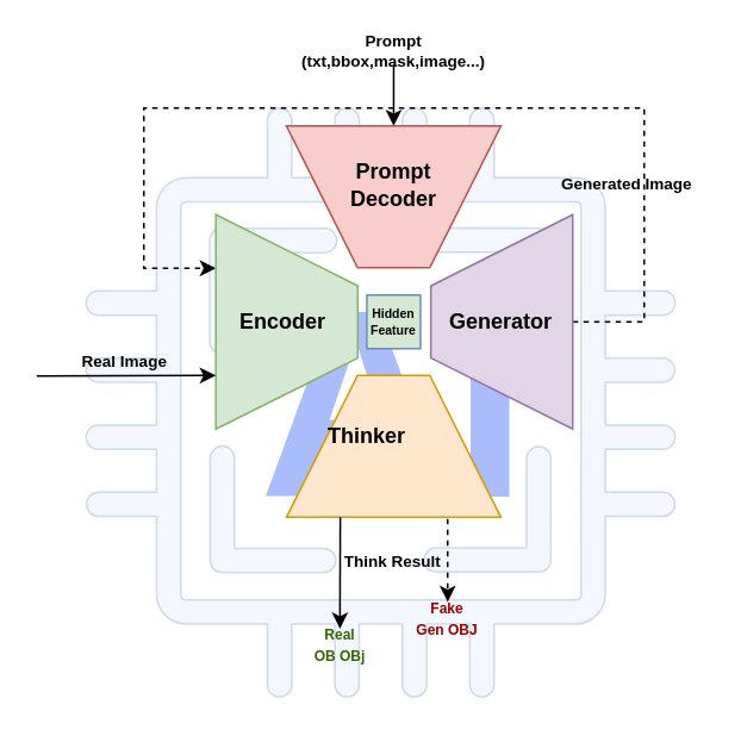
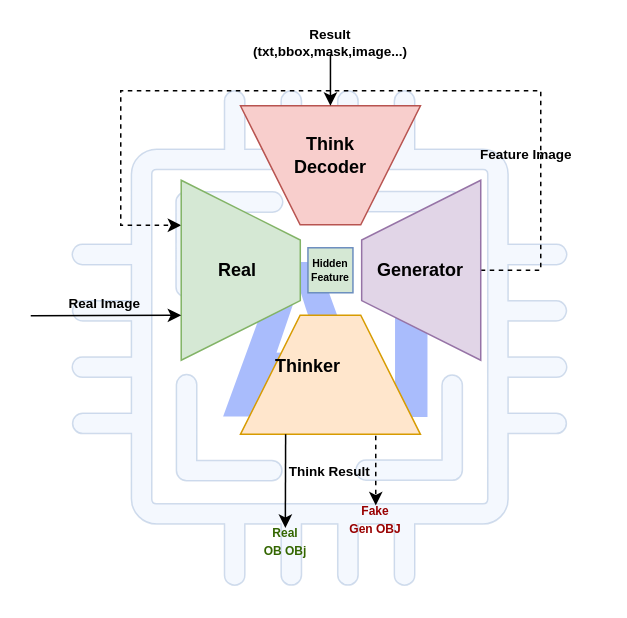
- <mxCell id="23" value="&lt;b style=&quot;font-size: 9px;&quot;&gt;Prompt&lt;br&gt;(txt,bbox,mask,image...)&lt;/b&gt;" style="text;html=1;align=center;verticalAlign=middle;whiteSpace=wrap;rounded=0;fontSize=9;" vertex="1" parent="1"><mxGeometry x="157.03" y="20" width="125.55" height="16" as="geometry" /></mxCell>
+ <mxCell id="23" value="&lt;b style=&quot;font-size: 9px;&quot;&gt;Result&lt;br&gt;(txt,bbox,mask,image...)&lt;/b&gt;" style="text;html=1;align=center;verticalAlign=middle;whiteSpace=wrap;rounded=0;fontSize=9;" vertex="1" parent="1"><mxGeometry x="157.03" y="20" width="125.55" height="16" as="geometry" /></mxCell>
- <mxCell id="21" value="&lt;b&gt;Prompt&lt;br&gt;Decoder&lt;br&gt;&lt;/b&gt;" style="text;html=1;align=center;verticalAlign=middle;whiteSpace=wrap;rounded=0;" vertex="1" parent="1"><mxGeometry x="184.8" y="88" width="70" height="30" as="geometry" /></mxCell>
+ <mxCell id="21" value="&lt;b&gt;Think&lt;br&gt;Decoder&lt;br&gt;&lt;/b&gt;" style="text;html=1;align=center;verticalAlign=middle;whiteSpace=wrap;rounded=0;" vertex="1" parent="1"><mxGeometry x="184.8" y="88" width="70" height="30" as="geometry" /></mxCell>
- <mxCell id="17" value="&lt;b style=&quot;font-size: 9px;&quot;&gt;Generated Image&lt;/b&gt;" style="text;html=1;align=center;verticalAlign=middle;whiteSpace=wrap;rounded=0;fontSize=9;" parent="1" vertex="1"><mxGeometry x="305" y="95" width="90.7" height="16" as="geometry" /></mxCell>
+ <mxCell id="17" value="&lt;b style=&quot;font-size: 9px;&quot;&gt;Feature Image&lt;/b&gt;" style="text;html=1;align=center;verticalAlign=middle;whiteSpace=wrap;rounded=0;fontSize=9;" parent="1" vertex="1"><mxGeometry x="305" y="95" width="90.7" height="16" as="geometry" /></mxCell>
- <mxCell id="8" value="&lt;b&gt;Encoder&lt;/b&gt;" style="text;html=1;align=center;verticalAlign=middle;whiteSpace=wrap;rounded=0;" parent="1" vertex="1"><mxGeometry x="123.3" y="164.68" width="70" height="30" as="geometry" /></mxCell>
+ <mxCell id="8" value="&lt;b&gt;Real&lt;/b&gt;" style="text;html=1;align=center;verticalAlign=middle;whiteSpace=wrap;rounded=0;" parent="1" vertex="1"><mxGeometry x="123.3" y="164.68" width="70" height="30" as="geometry" /></mxCell>
